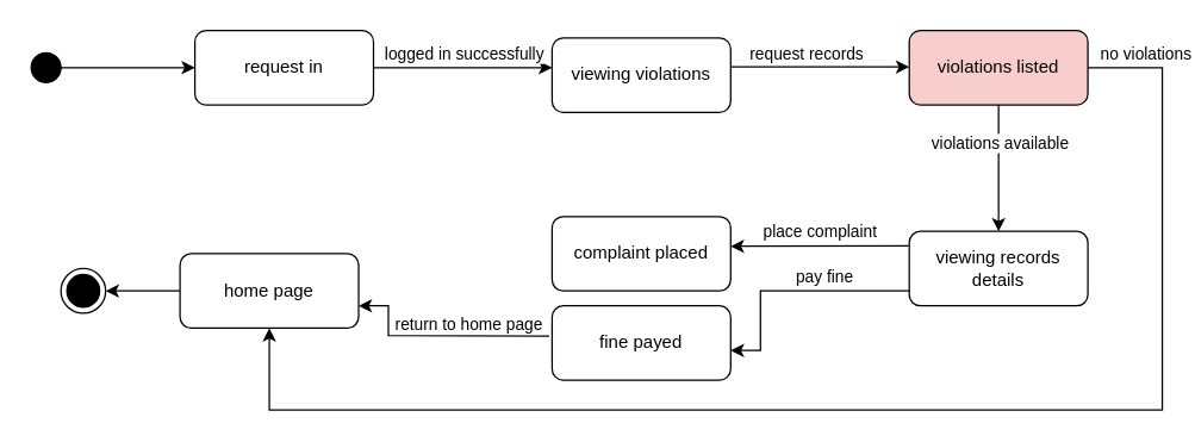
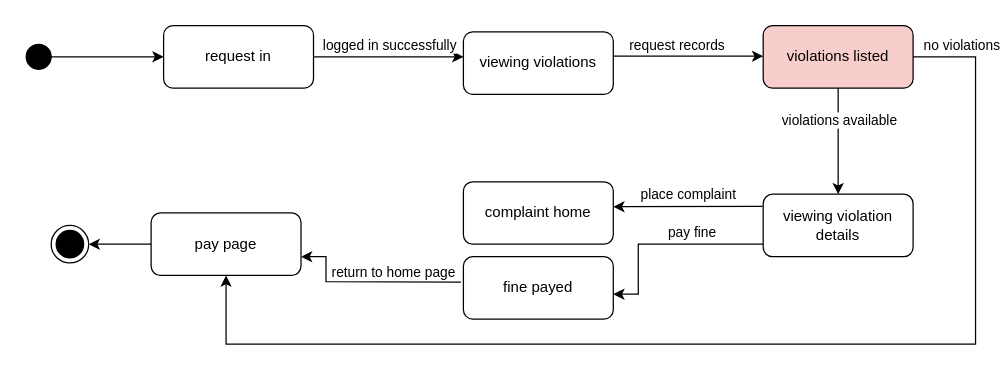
- <mxCell id="20" value="complaint placed" style="rounded=1;whiteSpace=wrap;html=1;strokeColor=#000000;fillColor=#FFFFFF;" parent="1" vertex="1"><mxGeometry x="370" y="145" width="120" height="50" as="geometry" /></mxCell>
+ <mxCell id="20" value="complaint home" style="rounded=1;whiteSpace=wrap;html=1;strokeColor=#000000;fillColor=#FFFFFF;" parent="1" vertex="1"><mxGeometry x="370" y="145" width="120" height="50" as="geometry" /></mxCell>
- <mxCell id="13" value="viewing records details" style="rounded=1;whiteSpace=wrap;html=1;strokeColor=#000000;fillColor=#FFFFFF;" parent="1" vertex="1"><mxGeometry x="610" y="155" width="120" height="50" as="geometry" /></mxCell>
+ <mxCell id="13" value="viewing violation details" style="rounded=1;whiteSpace=wrap;html=1;strokeColor=#000000;fillColor=#FFFFFF;" parent="1" vertex="1"><mxGeometry x="610" y="155" width="120" height="50" as="geometry" /></mxCell>
- <mxCell id="23" value="home page" style="rounded=1;whiteSpace=wrap;html=1;strokeColor=#000000;fillColor=#FFFFFF;" parent="1" vertex="1"><mxGeometry x="120" y="170" width="120" height="50" as="geometry" /></mxCell>
+ <mxCell id="23" value="pay page" style="rounded=1;whiteSpace=wrap;html=1;strokeColor=#000000;fillColor=#FFFFFF;" parent="1" vertex="1"><mxGeometry x="120" y="170" width="120" height="50" as="geometry" /></mxCell>
